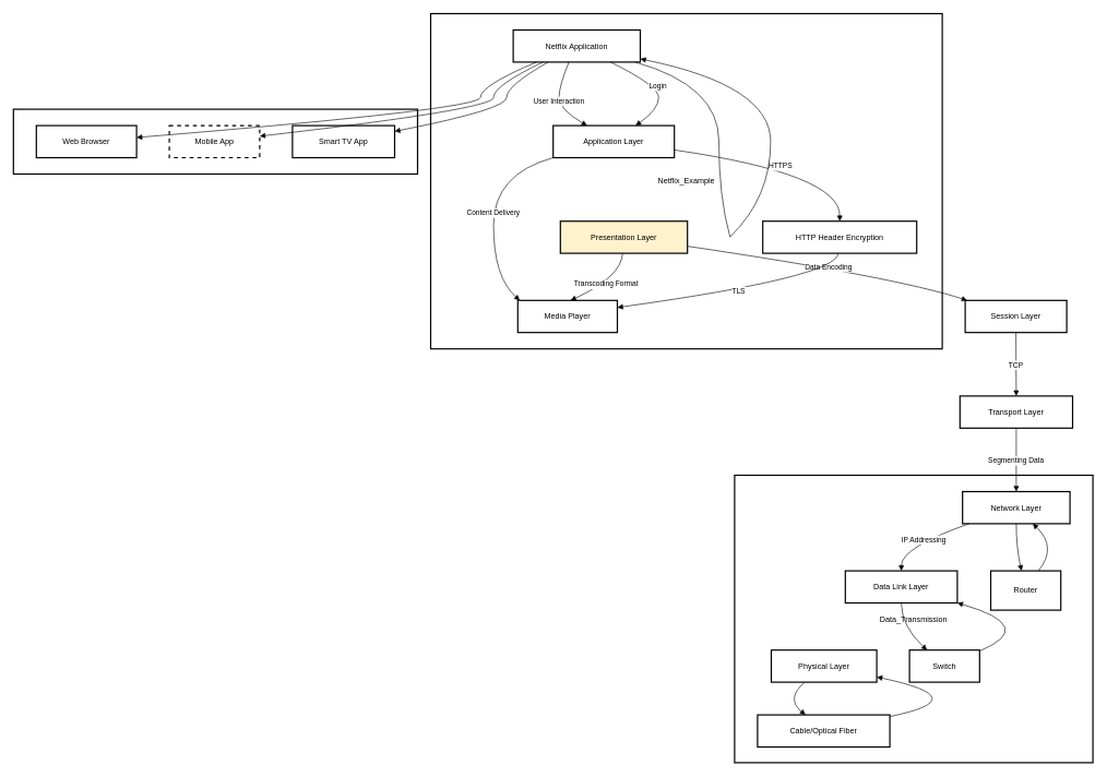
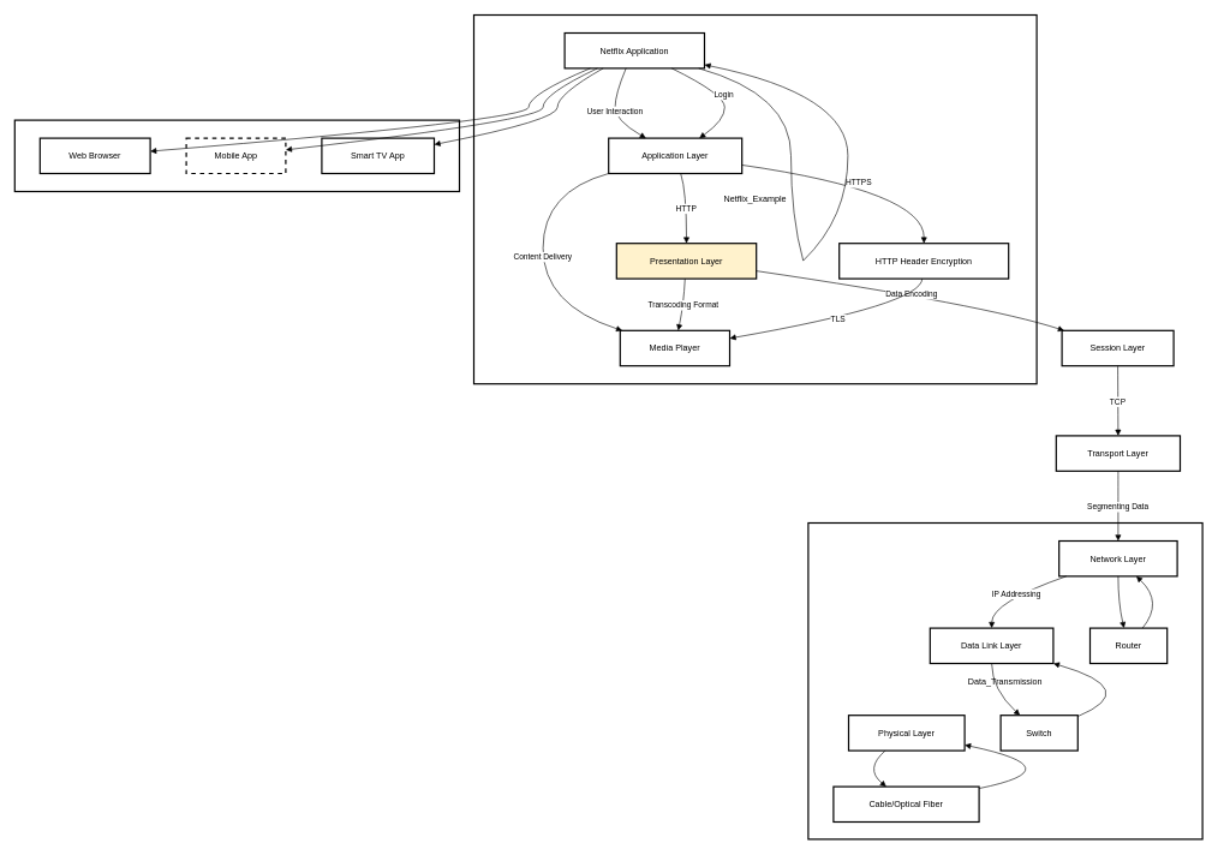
+ <mxCell id="23" value="HTTP" style="curved=1;startArrow=none;endArrow=block;exitX=0.54;exitY=0.99;entryX=0.5;entryY=0;" edge="1" parent="1" source="5" target="6"><mxGeometry relative="1" as="geometry"><Array as="points"><mxPoint x="952" y="265" /></Array></mxGeometry></mxCell>
- <mxCell id="14" value="Media Player" style="whiteSpace=wrap;strokeWidth=2;" vertex="1" parent="1"><mxGeometry x="790" y="458" width="152" height="49" as="geometry" /></mxCell>
+ <mxCell id="14" value="Media Player" style="whiteSpace=wrap;strokeWidth=2;" vertex="1" parent="1"><mxGeometry x="860" y="458" width="152" height="49" as="geometry" /></mxCell>
- <mxCell id="18" value="Router" style="whiteSpace=wrap;strokeWidth=2;" vertex="1" parent="1"><mxGeometry x="1512" y="871" width="107" height="60" as="geometry" /></mxCell>
+ <mxCell id="18" value="Router" style="whiteSpace=wrap;strokeWidth=2;" vertex="1" parent="1"><mxGeometry x="1512" y="871" width="107" height="49" as="geometry" /></mxCell>
